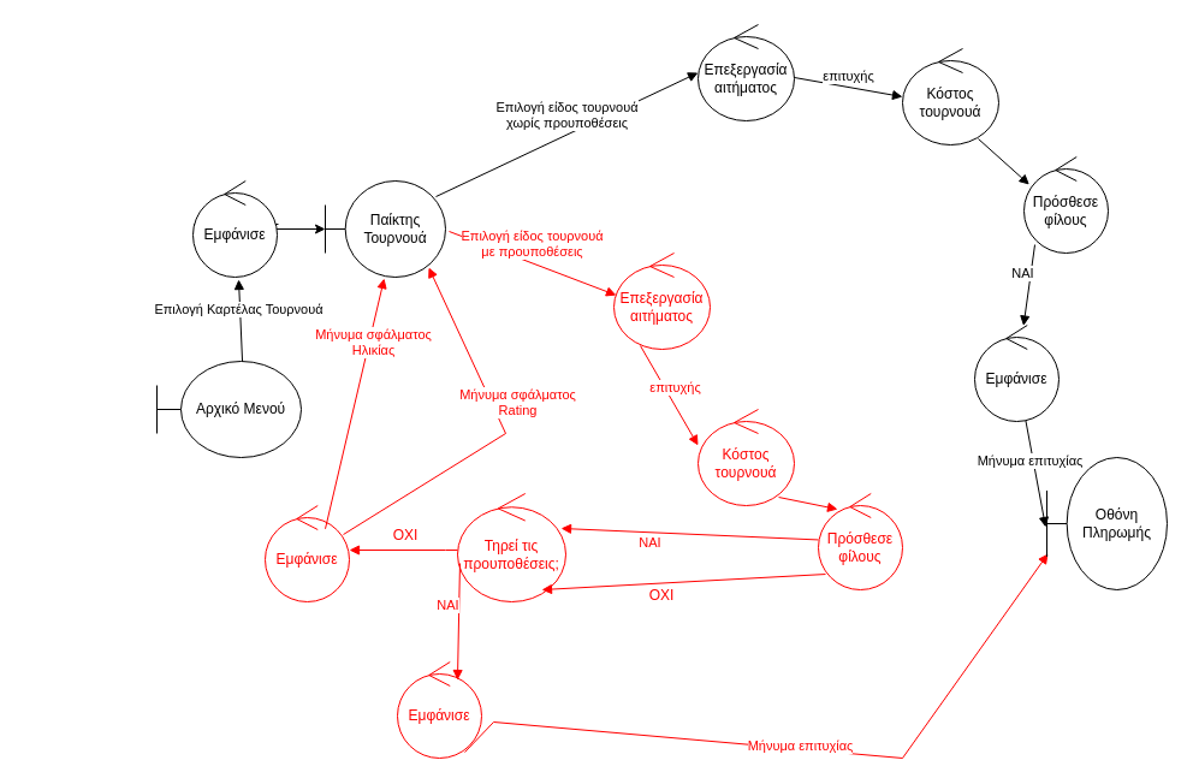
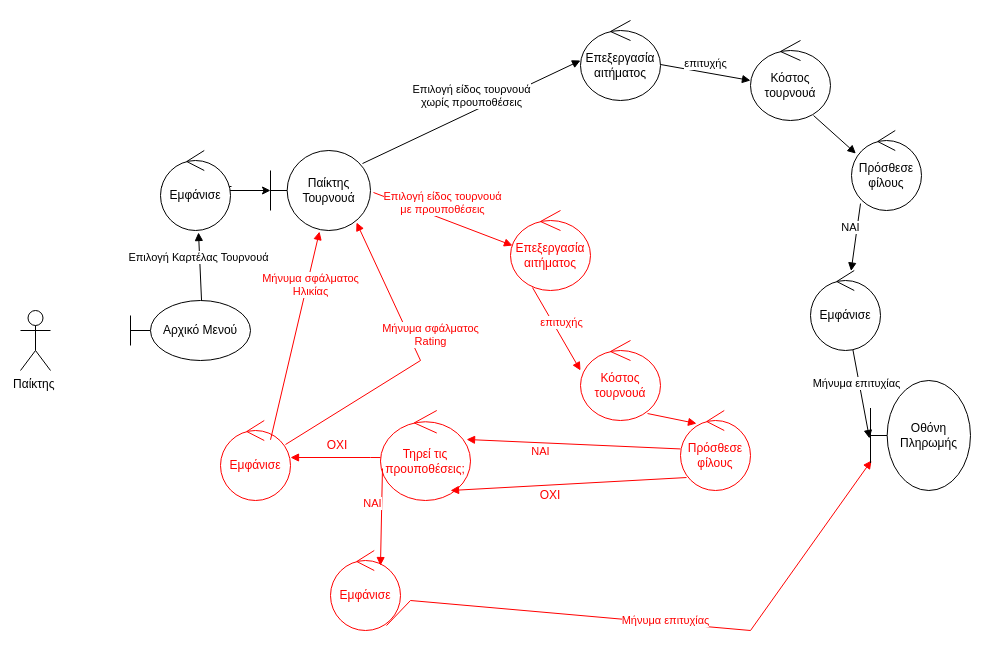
+ <mxCell id="2" value="Παίκτης&amp;nbsp;&lt;br&gt;" style="shape=umlActor;verticalLabelPosition=bottom;verticalAlign=top;html=1;" parent="1" vertex="1"><mxGeometry x="20" y="310" width="30" height="60" as="geometry" /></mxCell>
- <mxCell id="3" value="Αρχικό Μενού" style="shape=umlBoundary;whiteSpace=wrap;html=1;" parent="1" vertex="1"><mxGeometry x="130" y="300" width="120" height="80" as="geometry" /></mxCell>
+ <mxCell id="3" value="Αρχικό Μενού" style="shape=umlBoundary;whiteSpace=wrap;html=1;" parent="1" vertex="1"><mxGeometry x="130" y="300" width="120" height="60" as="geometry" /></mxCell>
